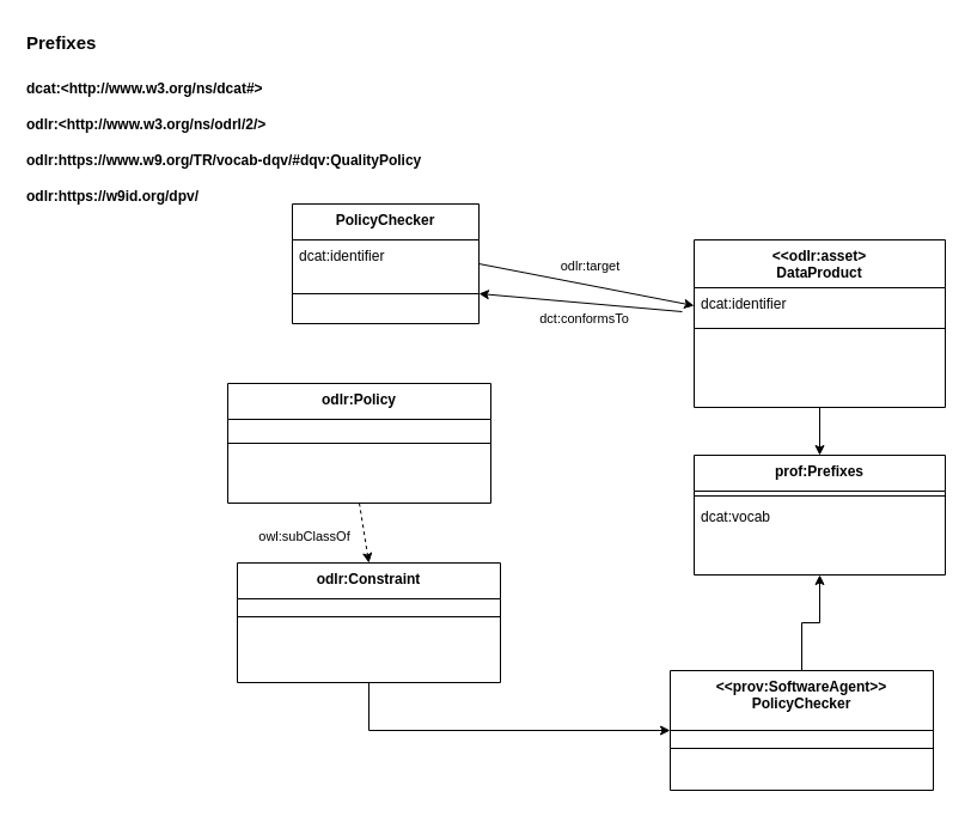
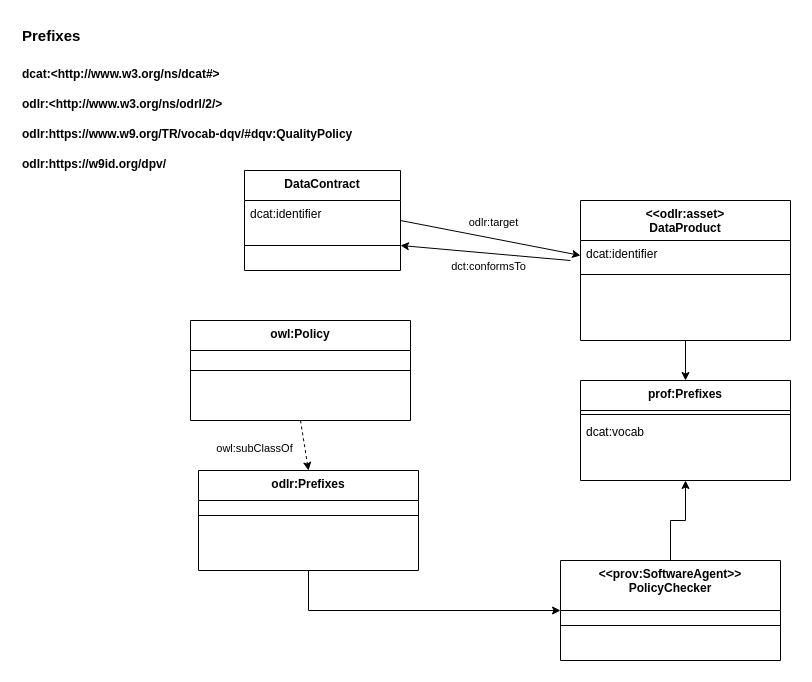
- <mxCell id="8" value="PolicyChecker" style="swimlane;fontStyle=1;align=center;verticalAlign=top;childLayout=stackLayout;horizontal=1;startSize=30;horizontalStack=0;resizeParent=1;resizeLast=0;collapsible=1;marginBottom=0;rounded=0;shadow=0;strokeWidth=1;" vertex="1" parent="1"><mxGeometry x="244" y="170" width="156" height="100" as="geometry"><mxRectangle x="130" y="380" width="160" height="26" as="alternateBounds" /></mxGeometry></mxCell>
+ <mxCell id="8" value="DataContract" style="swimlane;fontStyle=1;align=center;verticalAlign=top;childLayout=stackLayout;horizontal=1;startSize=30;horizontalStack=0;resizeParent=1;resizeLast=0;collapsible=1;marginBottom=0;rounded=0;shadow=0;strokeWidth=1;" vertex="1" parent="1"><mxGeometry x="244" y="170" width="156" height="100" as="geometry"><mxRectangle x="130" y="380" width="160" height="26" as="alternateBounds" /></mxGeometry></mxCell>
- <mxCell id="14" value="odlr:Policy" style="swimlane;fontStyle=1;align=center;verticalAlign=top;childLayout=stackLayout;horizontal=1;startSize=30;horizontalStack=0;resizeParent=1;resizeLast=0;collapsible=1;marginBottom=0;rounded=0;shadow=0;strokeWidth=1;" vertex="1" parent="1"><mxGeometry x="190" y="320" width="220" height="100" as="geometry"><mxRectangle x="130" y="380" width="160" height="26" as="alternateBounds" /></mxGeometry></mxCell>
+ <mxCell id="14" value="owl:Policy" style="swimlane;fontStyle=1;align=center;verticalAlign=top;childLayout=stackLayout;horizontal=1;startSize=30;horizontalStack=0;resizeParent=1;resizeLast=0;collapsible=1;marginBottom=0;rounded=0;shadow=0;strokeWidth=1;" vertex="1" parent="1"><mxGeometry x="190" y="320" width="220" height="100" as="geometry"><mxRectangle x="130" y="380" width="160" height="26" as="alternateBounds" /></mxGeometry></mxCell>
- <mxCell id="23" value="odlr:Constraint" style="swimlane;fontStyle=1;align=center;verticalAlign=top;childLayout=stackLayout;horizontal=1;startSize=30;horizontalStack=0;resizeParent=1;resizeLast=0;collapsible=1;marginBottom=0;rounded=0;shadow=0;strokeWidth=1;" vertex="1" parent="1"><mxGeometry x="198" y="470" width="220" height="100" as="geometry"><mxRectangle x="130" y="380" width="160" height="26" as="alternateBounds" /></mxGeometry></mxCell>
+ <mxCell id="23" value="odlr:Prefixes" style="swimlane;fontStyle=1;align=center;verticalAlign=top;childLayout=stackLayout;horizontal=1;startSize=30;horizontalStack=0;resizeParent=1;resizeLast=0;collapsible=1;marginBottom=0;rounded=0;shadow=0;strokeWidth=1;" vertex="1" parent="1"><mxGeometry x="198" y="470" width="220" height="100" as="geometry"><mxRectangle x="130" y="380" width="160" height="26" as="alternateBounds" /></mxGeometry></mxCell>
